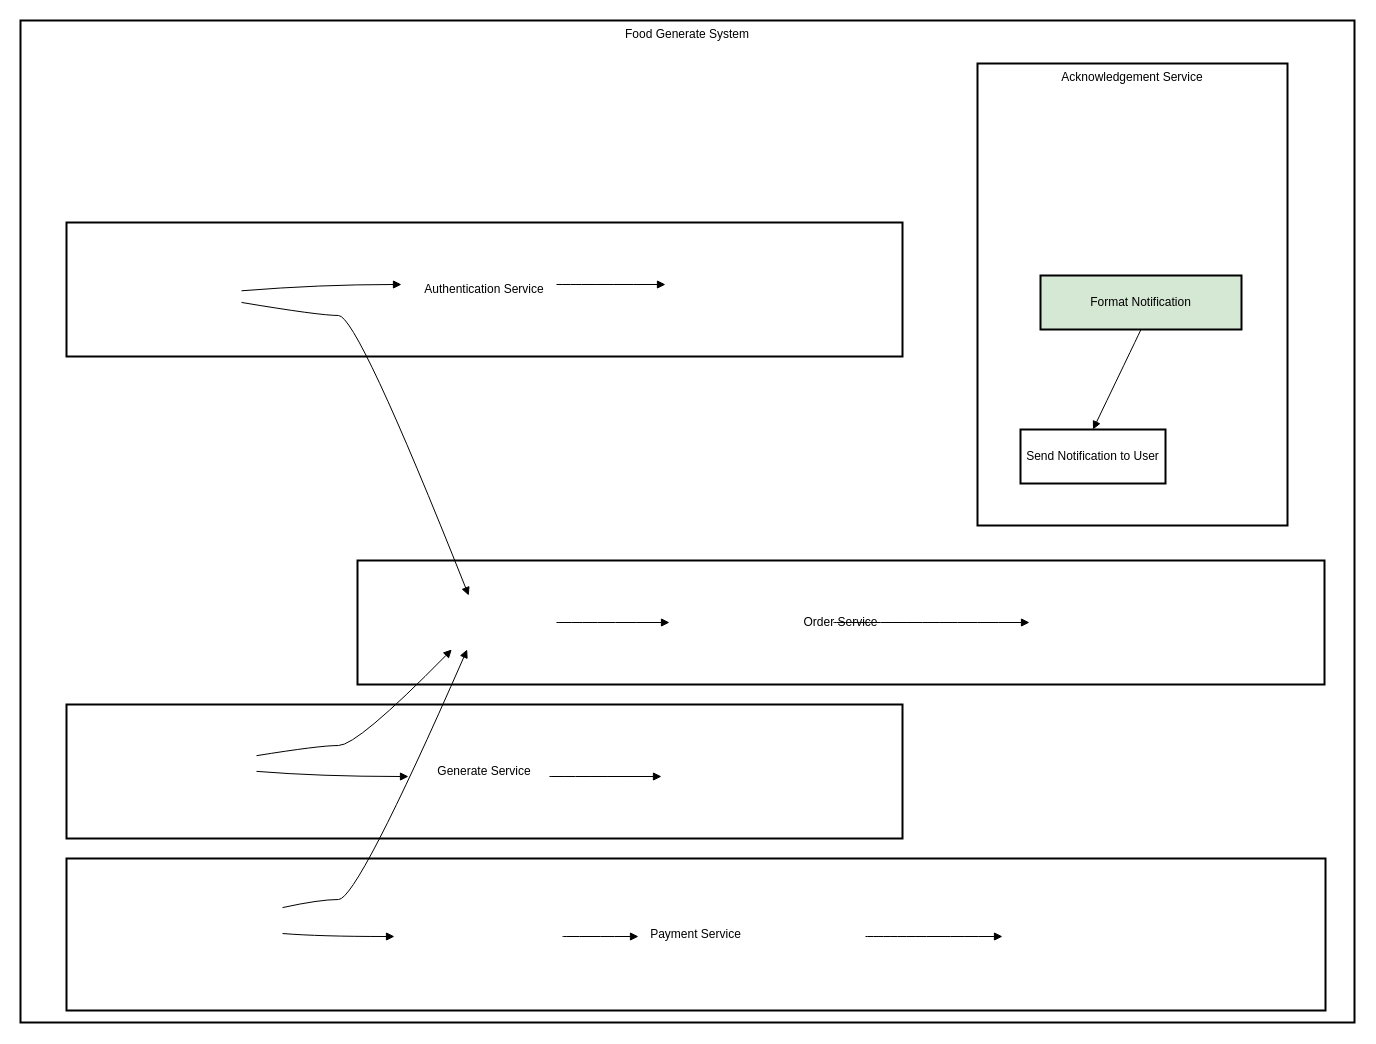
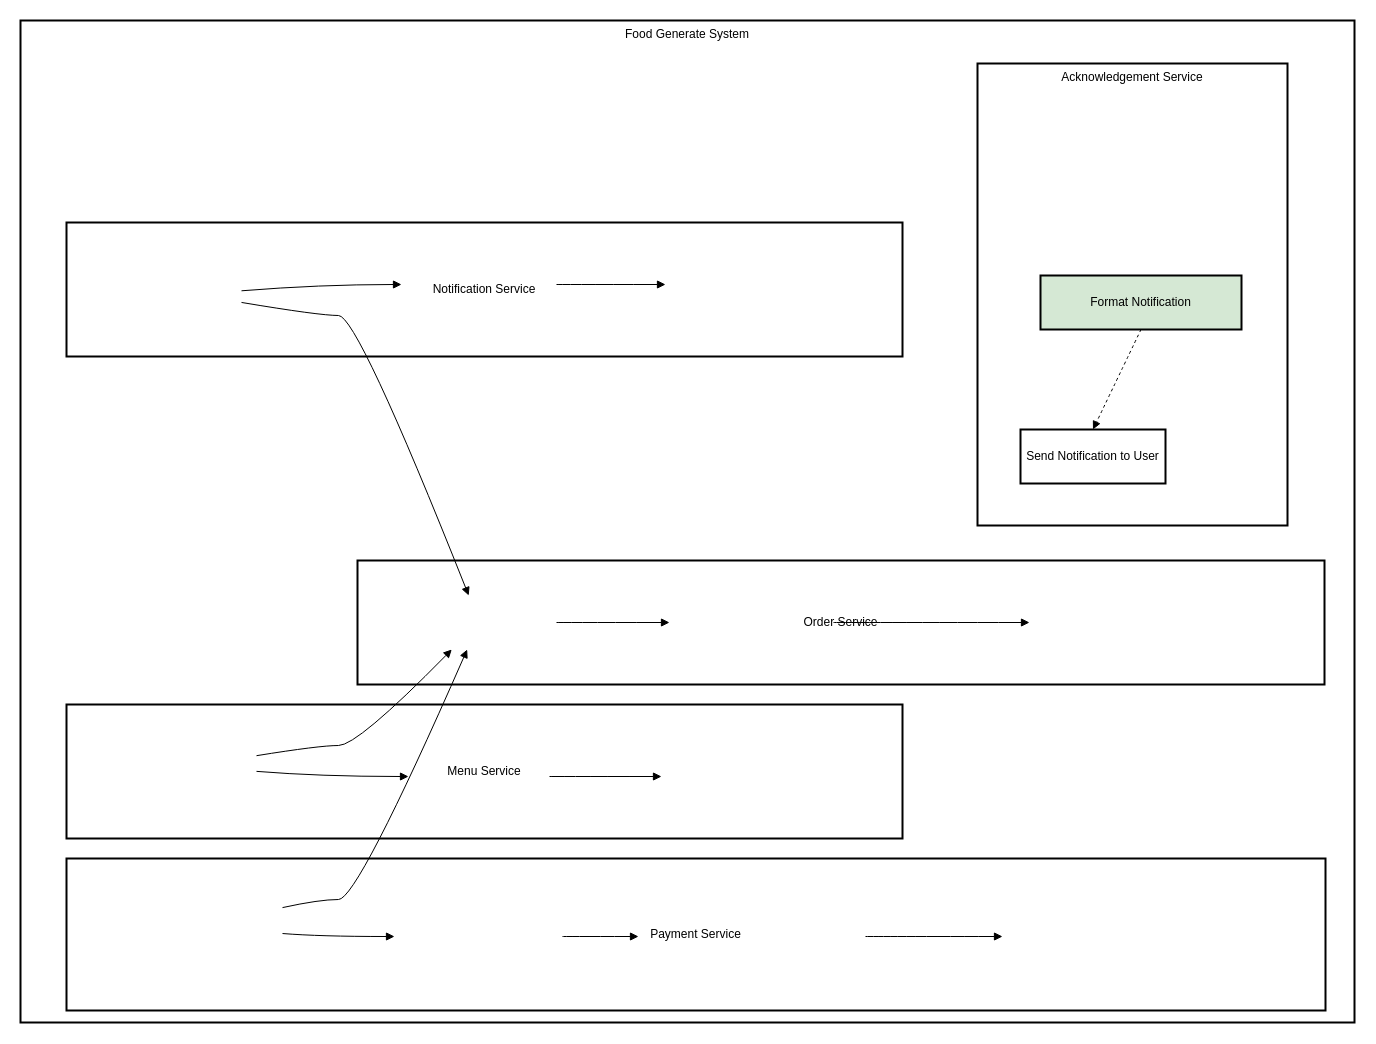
- <mxCell id="23" value="Authentication Service" style="whiteSpace=wrap;strokeWidth=2;" vertex="1" parent="2"><mxGeometry x="46" y="202" width="836" height="134" as="geometry" /></mxCell>
+ <mxCell id="23" value="Notification Service" style="whiteSpace=wrap;strokeWidth=2;" vertex="1" parent="2"><mxGeometry x="46" y="202" width="836" height="134" as="geometry" /></mxCell>
- <mxCell id="6" value="" style="curved=1;startArrow=none;endArrow=block;exitX=0.5;exitY=1;entryX=0.5;entryY=0;" edge="1" parent="3" source="4" target="5"><mxGeometry relative="1" as="geometry"><Array as="points" /></mxGeometry></mxCell>
+ <mxCell id="6" value="" style="curved=1;startArrow=none;endArrow=block;exitX=0.5;exitY=1;entryX=0.5;entryY=0;dashed=1;" edge="1" parent="3" source="4" target="5"><mxGeometry relative="1" as="geometry"><Array as="points" /></mxGeometry></mxCell>
- <mxCell id="21" value="Generate Service" style="whiteSpace=wrap;strokeWidth=2;" vertex="1" parent="2"><mxGeometry x="46" y="684" width="836" height="134" as="geometry" /></mxCell>
+ <mxCell id="21" value="Menu Service" style="whiteSpace=wrap;strokeWidth=2;" vertex="1" parent="2"><mxGeometry x="46" y="684" width="836" height="134" as="geometry" /></mxCell>
